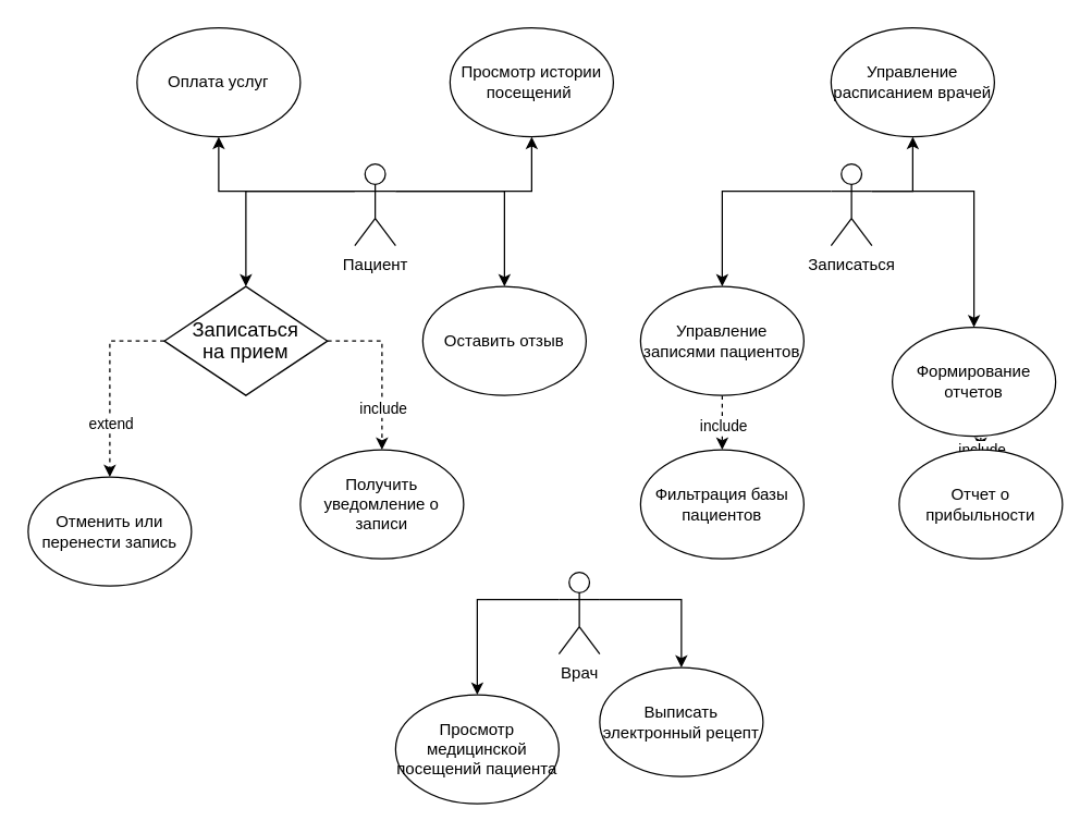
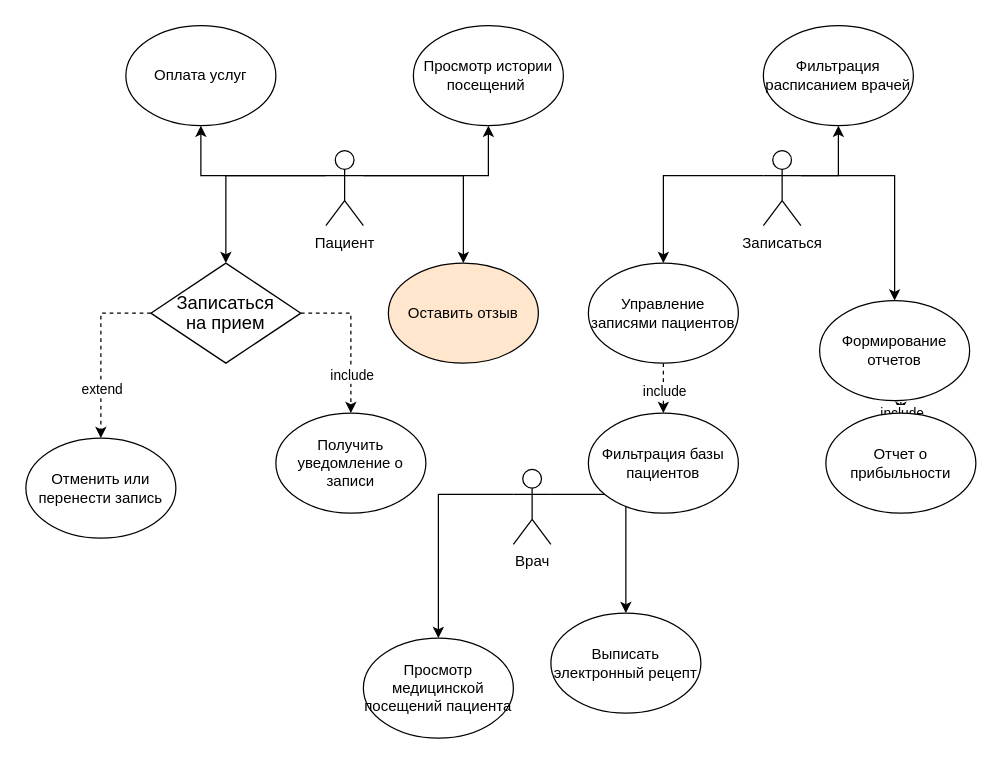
- <mxCell id="28" value="Управление расписанием врачей" style="ellipse;whiteSpace=wrap;html=1;" parent="1" vertex="1"><mxGeometry x="610" y="20" width="120" height="80" as="geometry" /></mxCell>
+ <mxCell id="28" value="Фильтрация расписанием врачей" style="ellipse;whiteSpace=wrap;html=1;" parent="1" vertex="1"><mxGeometry x="610" y="20" width="120" height="80" as="geometry" /></mxCell>
- <mxCell id="29" value="Оставить отзыв" style="ellipse;whiteSpace=wrap;html=1;" parent="1" vertex="1"><mxGeometry x="310" y="210" width="120" height="80" as="geometry" /></mxCell>
+ <mxCell id="29" value="Оставить отзыв" style="ellipse;whiteSpace=wrap;html=1;fillColor=#ffe6cc;" parent="1" vertex="1"><mxGeometry x="310" y="210" width="120" height="80" as="geometry" /></mxCell>
- <mxCell id="4" value="&lt;font style=&quot;vertical-align: inherit;&quot;&gt;&lt;font style=&quot;vertical-align: inherit;&quot;&gt;Врач&lt;/font&gt;&lt;/font&gt;" style="shape=umlActor;verticalLabelPosition=bottom;verticalAlign=top;html=1;outlineConnect=0;" parent="1" vertex="1"><mxGeometry x="410" y="420" width="30" height="60" as="geometry" /></mxCell>
+ <mxCell id="4" value="&lt;font style=&quot;vertical-align: inherit;&quot;&gt;&lt;font style=&quot;vertical-align: inherit;&quot;&gt;Врач&lt;/font&gt;&lt;/font&gt;" style="shape=umlActor;verticalLabelPosition=bottom;verticalAlign=top;html=1;outlineConnect=0;" parent="1" vertex="1"><mxGeometry x="410" y="375" width="30" height="60" as="geometry" /></mxCell>
